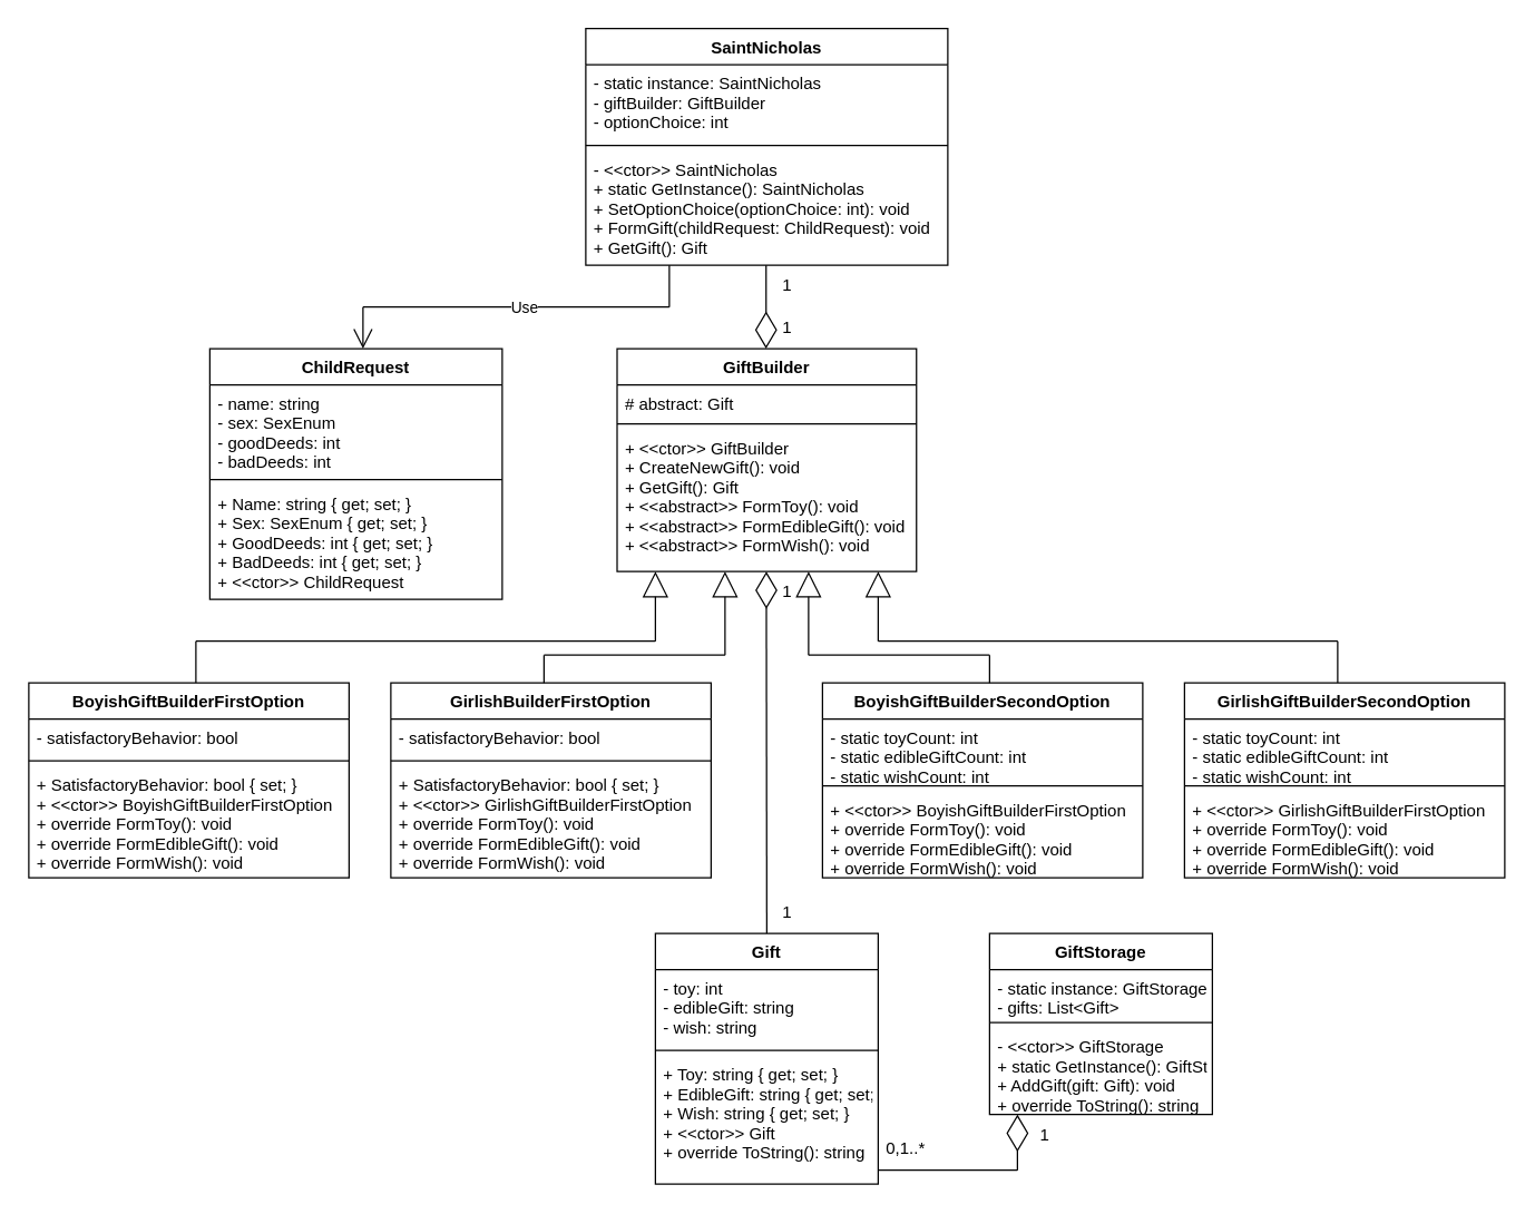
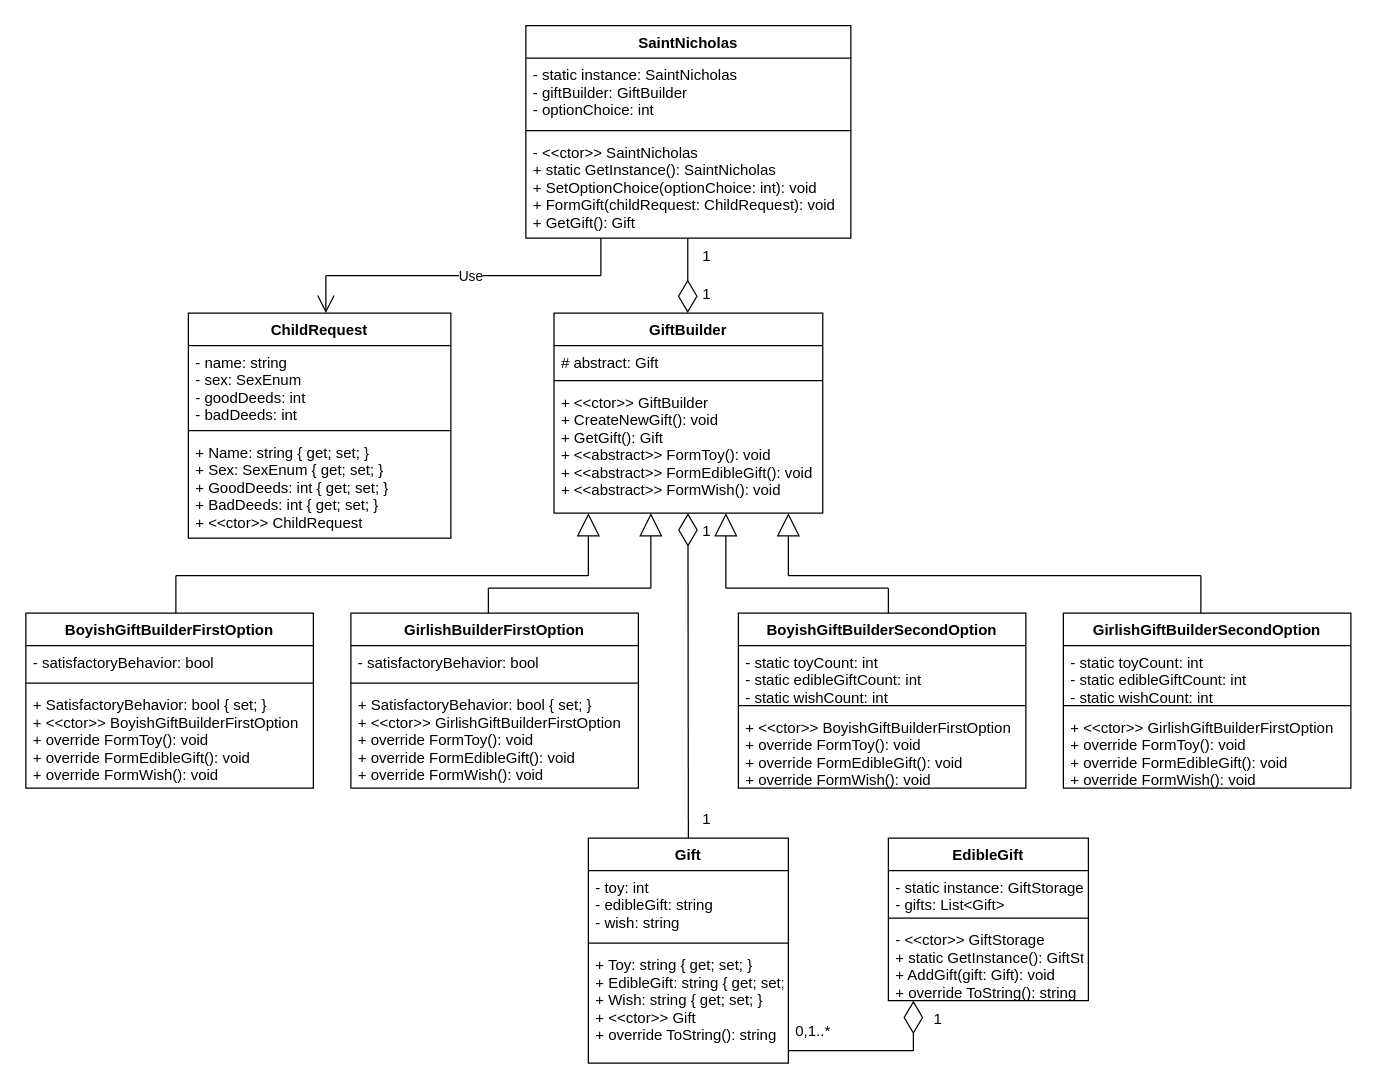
- <mxCell id="56" value="GiftStorage" style="swimlane;fontStyle=1;align=center;verticalAlign=top;childLayout=stackLayout;horizontal=1;startSize=26;horizontalStack=0;resizeParent=1;resizeParentMax=0;resizeLast=0;collapsible=1;marginBottom=0;" vertex="1" parent="1"><mxGeometry x="710" y="670" width="160" height="130" as="geometry" /></mxCell>
+ <mxCell id="56" value="EdibleGift" style="swimlane;fontStyle=1;align=center;verticalAlign=top;childLayout=stackLayout;horizontal=1;startSize=26;horizontalStack=0;resizeParent=1;resizeParentMax=0;resizeLast=0;collapsible=1;marginBottom=0;" vertex="1" parent="1"><mxGeometry x="710" y="670" width="160" height="130" as="geometry" /></mxCell>
